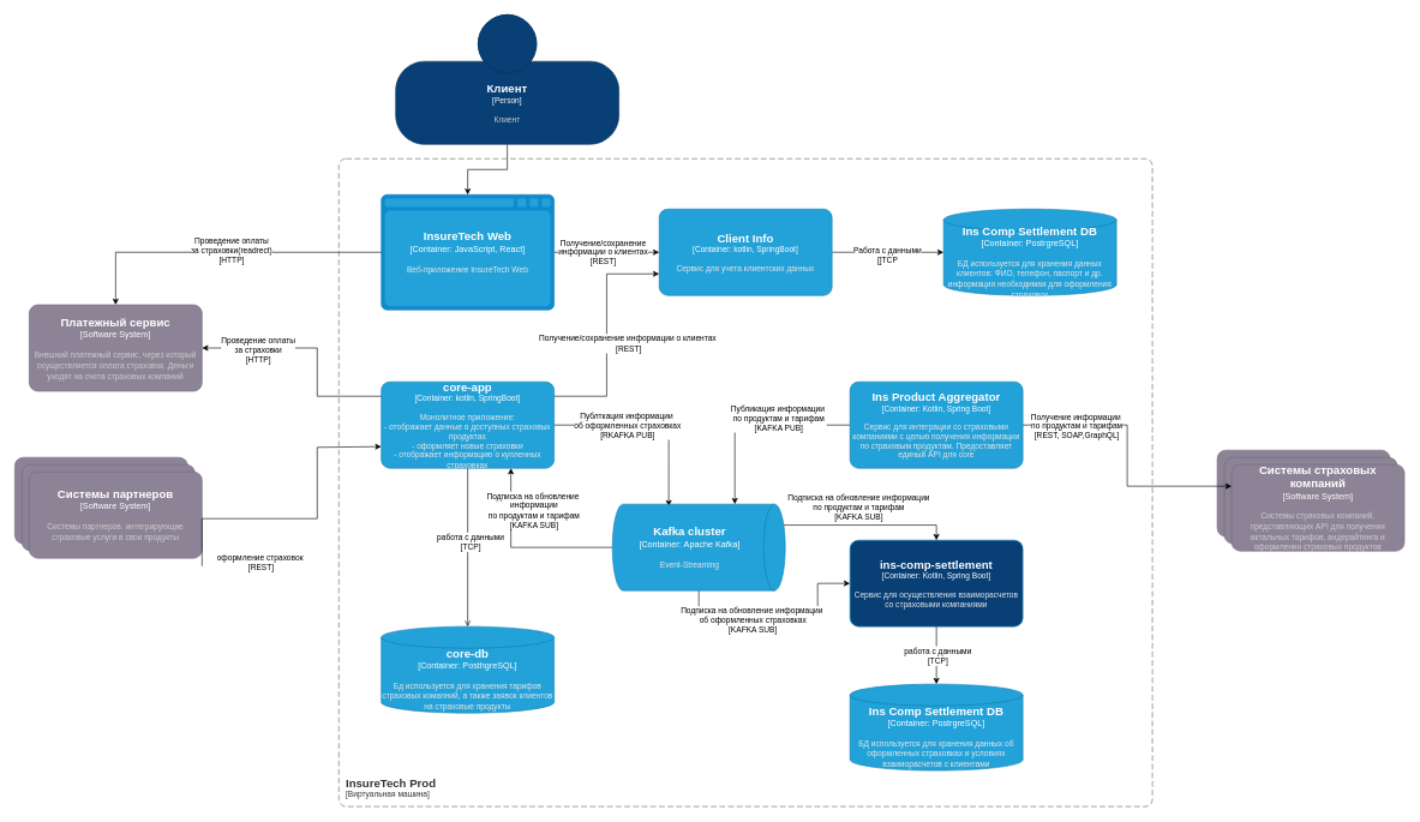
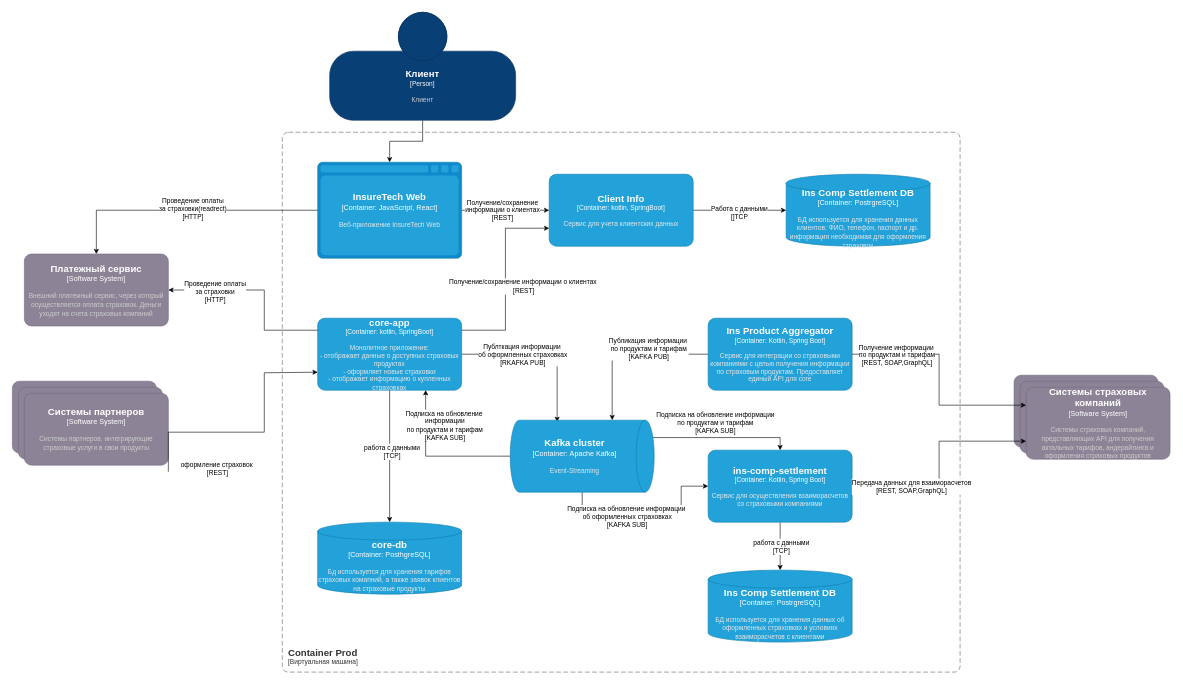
- <mxCell id="23" value="&lt;font style=&quot;font-size: 16px&quot;&gt;&lt;b&gt;ins-comp-settlement&lt;/b&gt;&lt;/font&gt;&lt;div&gt;[Container: Kotlin, Spring Boot]&lt;/div&gt;&lt;br&gt;&lt;div&gt;&lt;font style=&quot;font-size: 11px&quot;&gt;&lt;font color=&quot;#E6E6E6&quot;&gt;Сервис для осуществления взаиморасчетов со страховыми компаниями&lt;/font&gt;&lt;/div&gt;" style="rounded=1;whiteSpace=wrap;html=1;fontSize=11;labelBackgroundColor=none;fillColor=#083f75;fontColor=#ffffff;align=center;arcSize=10;strokeColor=#0E7DAD;metaEdit=1;resizable=0;points=[[0.25,0,0],[0.5,0,0],[0.75,0,0],[1,0.25,0],[1,0.5,0],[1,0.75,0],[0.75,1,0],[0.5,1,0],[0.25,1,0],[0,0.75,0],[0,0.5,0],[0,0.25,0]];" parent="1" vertex="1"><mxGeometry x="1180" y="750" width="240" height="120" as="geometry" /></mxCell>
+ <mxCell id="23" value="&lt;font style=&quot;font-size: 16px&quot;&gt;&lt;b&gt;ins-comp-settlement&lt;/b&gt;&lt;/font&gt;&lt;div&gt;[Container: Kotlin, Spring Boot]&lt;/div&gt;&lt;br&gt;&lt;div&gt;&lt;font style=&quot;font-size: 11px&quot;&gt;&lt;font color=&quot;#E6E6E6&quot;&gt;Сервис для осуществления взаиморасчетов со страховыми компаниями&lt;/font&gt;&lt;/div&gt;" style="rounded=1;whiteSpace=wrap;html=1;fontSize=11;labelBackgroundColor=none;fillColor=#23A2D9;fontColor=#ffffff;align=center;arcSize=10;strokeColor=#0E7DAD;metaEdit=1;resizable=0;points=[[0.25,0,0],[0.5,0,0],[0.75,0,0],[1,0.25,0],[1,0.5,0],[1,0.75,0],[0.75,1,0],[0.5,1,0],[0.25,1,0],[0,0.75,0],[0,0.5,0],[0,0.25,0]];" parent="1" vertex="1"><mxGeometry x="1180" y="750" width="240" height="120" as="geometry" /></mxCell>
+ <mxCell id="40" style="edgeStyle=orthogonalEdgeStyle;rounded=0;orthogonalLoop=1;jettySize=auto;html=1;entryX=0;entryY=0.75;entryDx=0;entryDy=0;entryPerimeter=0;" parent="1" source="23" target="30" edge="1"><mxGeometry relative="1" as="geometry" /></mxCell>
+ <mxCell id="41" value="Передача данных для взаиморасчетов&lt;br&gt;&lt;div&gt;[REST, SOAP,GraphQL]&lt;/div&gt;" style="edgeLabel;html=1;align=center;verticalAlign=middle;resizable=0;points=[];" parent="40" vertex="1" connectable="0"><mxGeometry x="-0.465" relative="1" as="geometry"><mxPoint as="offset" /></mxGeometry></mxCell>
- <mxCell id="12" style="edgeStyle=orthogonalEdgeStyle;rounded=0;orthogonalLoop=1;jettySize=auto;html=1;endArrow=open;" parent="1" source="16" target="8" edge="1"><mxGeometry relative="1" as="geometry" /></mxCell>
+ <mxCell id="12" style="edgeStyle=orthogonalEdgeStyle;rounded=0;orthogonalLoop=1;jettySize=auto;html=1;" parent="1" source="16" target="8" edge="1"><mxGeometry relative="1" as="geometry" /></mxCell>
- <mxCell id="7" value="&lt;font style=&quot;font-size: 16px&quot;&gt;&lt;b&gt;&lt;div style=&quot;text-align: left&quot;&gt;InsureTech Prod&lt;/div&gt;&lt;/b&gt;&lt;/font&gt;&lt;div style=&quot;text-align: left&quot;&gt;[Виртуальная машина]&lt;/div&gt;" style="rounded=1;fontSize=11;whiteSpace=wrap;html=1;dashed=1;arcSize=20;fillColor=none;strokeColor=#666666;fontColor=#333333;labelBackgroundColor=none;align=left;verticalAlign=bottom;labelBorderColor=none;spacingTop=0;spacing=10;dashPattern=8 4;metaEdit=1;rotatable=0;perimeter=rectanglePerimeter;noLabel=0;labelPadding=0;allowArrows=0;connectable=0;expand=0;recursiveResize=0;editable=1;pointerEvents=0;absoluteArcSize=1;points=[[0.25,0,0],[0.5,0,0],[0.75,0,0],[1,0.25,0],[1,0.5,0],[1,0.75,0],[0.75,1,0],[0.5,1,0],[0.25,1,0],[0,0.75,0],[0,0.5,0],[0,0.25,0]];" parent="1" vertex="1"><mxGeometry x="470" y="220" width="1130" height="900" as="geometry" /></mxCell>
+ <mxCell id="7" value="&lt;font style=&quot;font-size: 16px&quot;&gt;&lt;b&gt;&lt;div style=&quot;text-align: left&quot;&gt;Container Prod&lt;/div&gt;&lt;/b&gt;&lt;/font&gt;&lt;div style=&quot;text-align: left&quot;&gt;[Виртуальная машина]&lt;/div&gt;" style="rounded=1;fontSize=11;whiteSpace=wrap;html=1;dashed=1;arcSize=20;fillColor=none;strokeColor=#666666;fontColor=#333333;labelBackgroundColor=none;align=left;verticalAlign=bottom;labelBorderColor=none;spacingTop=0;spacing=10;dashPattern=8 4;metaEdit=1;rotatable=0;perimeter=rectanglePerimeter;noLabel=0;labelPadding=0;allowArrows=0;connectable=0;expand=0;recursiveResize=0;editable=1;pointerEvents=0;absoluteArcSize=1;points=[[0.25,0,0],[0.5,0,0],[0.75,0,0],[1,0.25,0],[1,0.5,0],[1,0.75,0],[0.75,1,0],[0.5,1,0],[0.25,1,0],[0,0.75,0],[0,0.5,0],[0,0.25,0]];" parent="1" vertex="1"><mxGeometry x="470" y="220" width="1130" height="900" as="geometry" /></mxCell>
